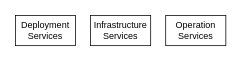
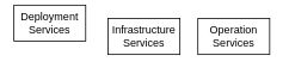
- <mxCell id="2" value="Deployment Services" style="rounded=0;whiteSpace=wrap;html=1;sketch=0;fillColor=none;" vertex="1" parent="1"><mxGeometry x="20" y="20" width="80" height="40" as="geometry" /></mxCell>
+ <mxCell id="2" value="Deployment Services" style="rounded=0;whiteSpace=wrap;html=1;sketch=0;fillColor=none;" vertex="1" parent="1"><mxGeometry x="15" y="5" width="80" height="40" as="geometry" /></mxCell>
